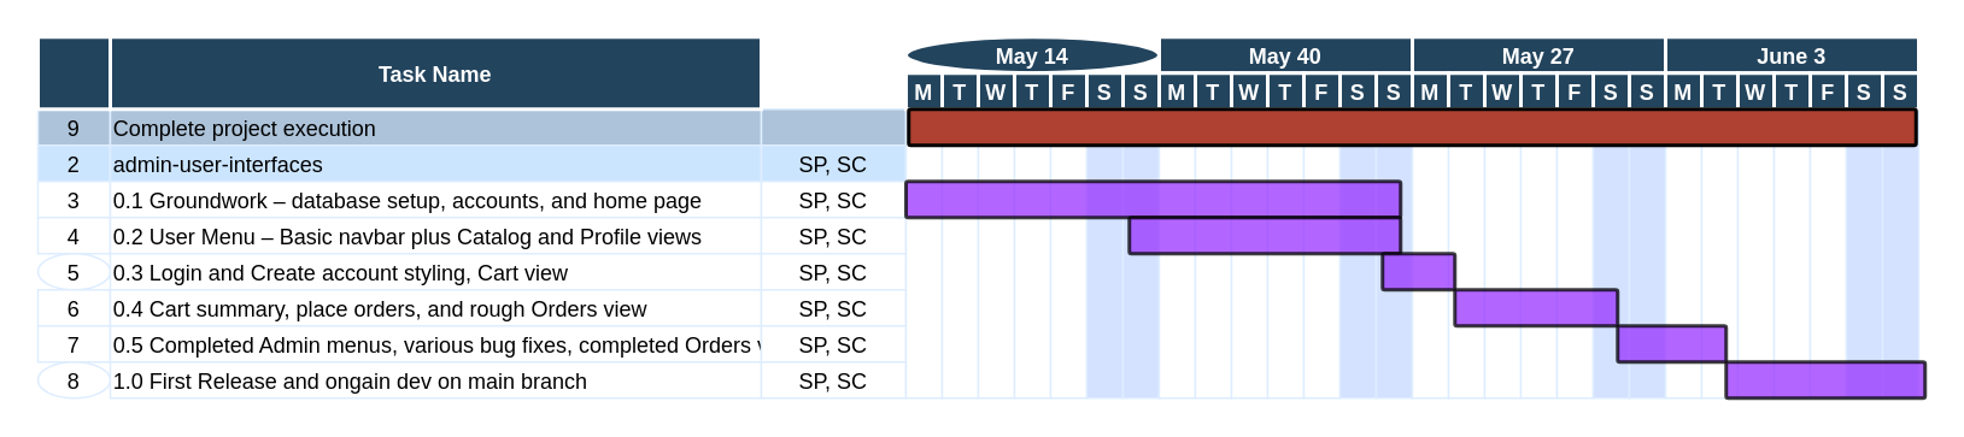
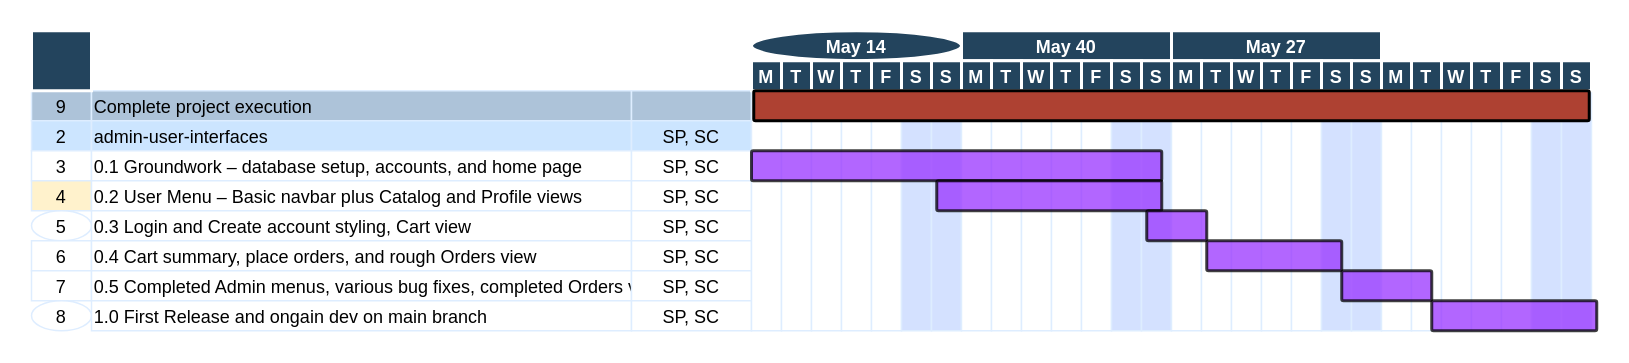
- <mxCell id="80" value="June 3" style="fillColor=#23445D;strokeColor=#FFFFFF;strokeWidth=2;fontColor=#FFFFFF;fontStyle=1" parent="1" vertex="1"><mxGeometry x="920.5" y="20" width="140" height="20" as="geometry" /></mxCell>
- <mxCell id="47" value="Task Name" style="fillColor=#23445D;strokeColor=#FFFFFF;strokeWidth=2;fontColor=#FFFFFF;fontStyle=1" parent="1" vertex="1"><mxGeometry x="60.5" y="20" width="360" height="40" as="geometry" /></mxCell>
- <mxCell id="11" value="4" style="strokeColor=#DEEDFF" parent="1" vertex="1"><mxGeometry x="20.5" y="120" width="40" height="20" as="geometry" /></mxCell>
+ <mxCell id="11" value="4" style="strokeColor=#DEEDFF;fillColor=#fff2cc;" parent="1" vertex="1"><mxGeometry x="20.5" y="120" width="40" height="20" as="geometry" /></mxCell>
